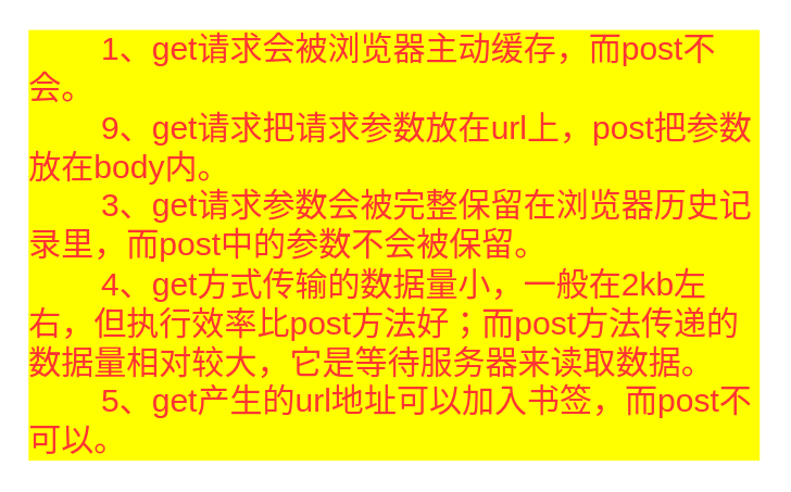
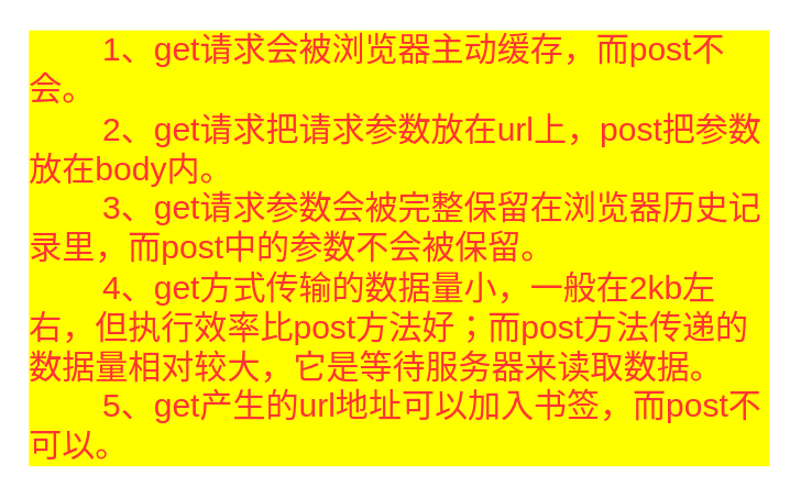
- <mxCell id="2" value="&lt;div style=&quot;text-align: left;&quot;&gt;&lt;span style=&quot;font-size: 24px;&quot;&gt;&lt;span style=&quot;&quot;&gt;&#09;&lt;/span&gt;&lt;span style=&quot;white-space: pre;&quot;&gt;&#09;&lt;/span&gt;1、get请求会被浏览器主动缓存，而post不会。&lt;/span&gt;&lt;/div&gt;&lt;div style=&quot;text-align: left;&quot;&gt;&lt;span style=&quot;font-size: 24px;&quot;&gt;&lt;span style=&quot;white-space: pre;&quot;&gt;&#09;&lt;/span&gt;9、get请求把请求参数放在url上，post把参数放在body内。&lt;br&gt;&lt;/span&gt;&lt;/div&gt;&lt;div style=&quot;text-align: left;&quot;&gt;&lt;span style=&quot;font-size: 24px;&quot;&gt;&lt;span style=&quot;white-space: pre;&quot;&gt;&#09;&lt;/span&gt;3、get请求参数会被完整保留在浏览器历史记录里，而post中的参数不会被保留。&lt;br&gt;&lt;/span&gt;&lt;/div&gt;&lt;div style=&quot;text-align: left;&quot;&gt;&lt;span style=&quot;font-size: 24px;&quot;&gt;&lt;span style=&quot;white-space: pre;&quot;&gt;&#09;&lt;/span&gt;4、get方式传输的数据量小，一般在2kb左右，但执行效率比post方法好；而post方法传递的数据量相对较大，它是等待服务器来读取数据。&lt;br&gt;&lt;/span&gt;&lt;/div&gt;&lt;div style=&quot;text-align: left;&quot;&gt;&lt;span style=&quot;font-size: 24px;&quot;&gt;&lt;span style=&quot;white-space: pre;&quot;&gt;&#09;&lt;/span&gt;5、get产生的url地址可以加入书签，而post不可以。&lt;br&gt;&lt;/span&gt;&lt;/div&gt;" style="text;strokeColor=none;align=center;fillColor=none;html=1;verticalAlign=middle;whiteSpace=wrap;rounded=0;fontSize=14;fontColor=#FF3333;labelBackgroundColor=#FFFF00;" vertex="1" parent="1"><mxGeometry x="20" y="20" width="540" height="320" as="geometry" /></mxCell>
+ <mxCell id="2" value="&lt;div style=&quot;text-align: left;&quot;&gt;&lt;span style=&quot;font-size: 24px;&quot;&gt;&lt;span style=&quot;&quot;&gt;&#09;&lt;/span&gt;&lt;span style=&quot;white-space: pre;&quot;&gt;&#09;&lt;/span&gt;1、get请求会被浏览器主动缓存，而post不会。&lt;/span&gt;&lt;/div&gt;&lt;div style=&quot;text-align: left;&quot;&gt;&lt;span style=&quot;font-size: 24px;&quot;&gt;&lt;span style=&quot;white-space: pre;&quot;&gt;&#09;&lt;/span&gt;2、get请求把请求参数放在url上，post把参数放在body内。&lt;br&gt;&lt;/span&gt;&lt;/div&gt;&lt;div style=&quot;text-align: left;&quot;&gt;&lt;span style=&quot;font-size: 24px;&quot;&gt;&lt;span style=&quot;white-space: pre;&quot;&gt;&#09;&lt;/span&gt;3、get请求参数会被完整保留在浏览器历史记录里，而post中的参数不会被保留。&lt;br&gt;&lt;/span&gt;&lt;/div&gt;&lt;div style=&quot;text-align: left;&quot;&gt;&lt;span style=&quot;font-size: 24px;&quot;&gt;&lt;span style=&quot;white-space: pre;&quot;&gt;&#09;&lt;/span&gt;4、get方式传输的数据量小，一般在2kb左右，但执行效率比post方法好；而post方法传递的数据量相对较大，它是等待服务器来读取数据。&lt;br&gt;&lt;/span&gt;&lt;/div&gt;&lt;div style=&quot;text-align: left;&quot;&gt;&lt;span style=&quot;font-size: 24px;&quot;&gt;&lt;span style=&quot;white-space: pre;&quot;&gt;&#09;&lt;/span&gt;5、get产生的url地址可以加入书签，而post不可以。&lt;br&gt;&lt;/span&gt;&lt;/div&gt;" style="text;strokeColor=none;align=center;fillColor=none;html=1;verticalAlign=middle;whiteSpace=wrap;rounded=0;fontSize=14;fontColor=#FF3333;labelBackgroundColor=#FFFF00;" vertex="1" parent="1"><mxGeometry x="20" y="20" width="540" height="320" as="geometry" /></mxCell>
